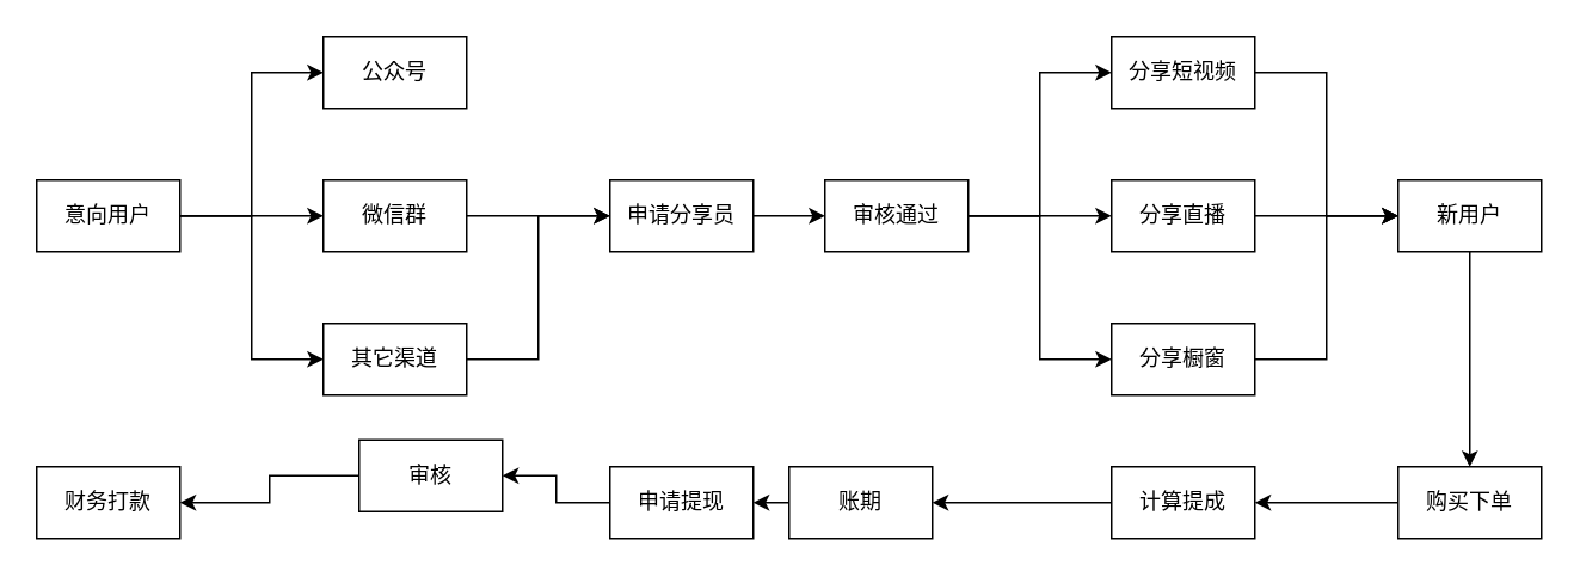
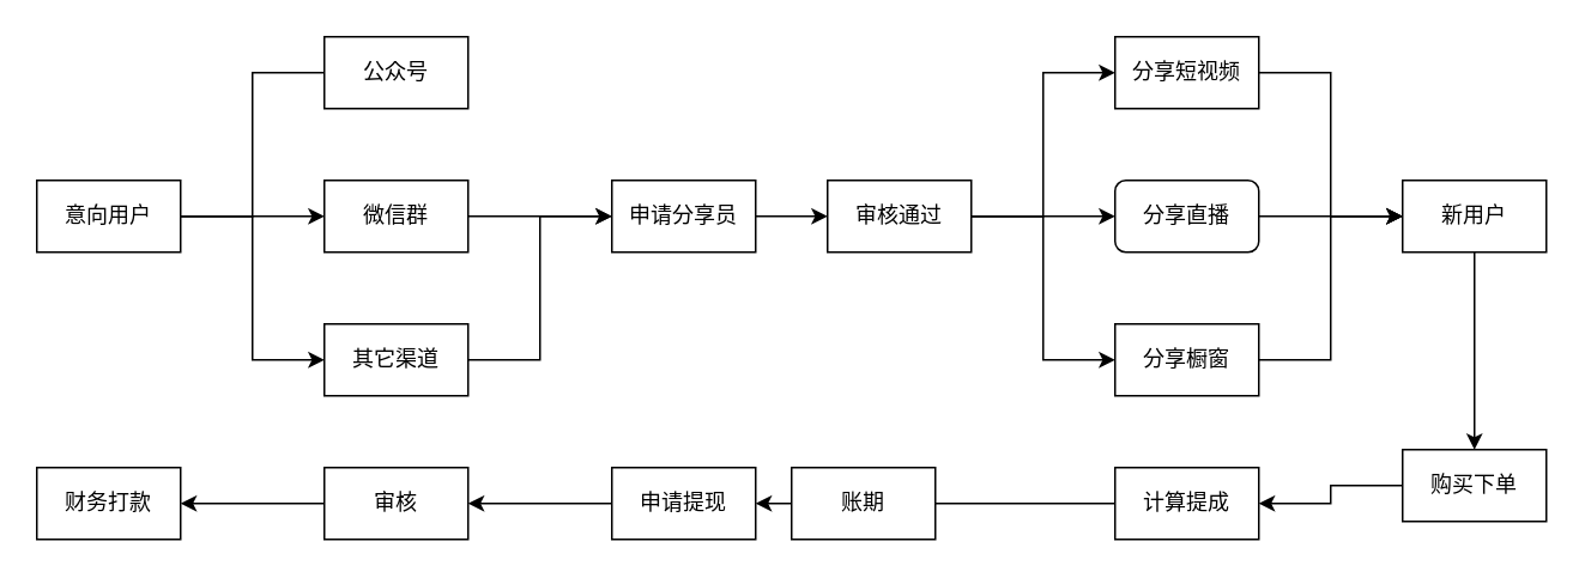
- <mxCell id="21" style="edgeStyle=orthogonalEdgeStyle;rounded=0;orthogonalLoop=1;jettySize=auto;html=1;exitX=1;exitY=0.5;exitDx=0;exitDy=0;entryX=0;entryY=0.5;entryDx=0;entryDy=0;" edge="1" parent="1" source="24" target="2"><mxGeometry relative="1" as="geometry" /></mxCell>
+ <mxCell id="21" style="edgeStyle=orthogonalEdgeStyle;rounded=0;orthogonalLoop=1;jettySize=auto;html=1;exitX=1;exitY=0.5;exitDx=0;exitDy=0;entryX=0;entryY=0.5;entryDx=0;entryDy=0;endArrow=none;" edge="1" parent="1" source="24" target="2"><mxGeometry relative="1" as="geometry" /></mxCell>
- <mxCell id="14" value="分享直播" style="rounded=0;whiteSpace=wrap;html=1;" vertex="1" parent="1"><mxGeometry x="620" y="100" width="80" height="40" as="geometry" /></mxCell>
+ <mxCell id="14" value="分享直播" style="whiteSpace=wrap;html=1;rounded=1;" vertex="1" parent="1"><mxGeometry x="620" y="100" width="80" height="40" as="geometry" /></mxCell>
- <mxCell id="34" value="审核" style="rounded=0;whiteSpace=wrap;html=1;" vertex="1" parent="1"><mxGeometry x="200" y="245" width="80" height="40" as="geometry" /></mxCell>
+ <mxCell id="34" value="审核" style="rounded=0;whiteSpace=wrap;html=1;" vertex="1" parent="1"><mxGeometry x="180" y="260" width="80" height="40" as="geometry" /></mxCell>
- <mxCell id="27" style="edgeStyle=orthogonalEdgeStyle;rounded=0;orthogonalLoop=1;jettySize=auto;html=1;exitX=0;exitY=0.5;exitDx=0;exitDy=0;" edge="1" parent="1" source="28" target="30"><mxGeometry relative="1" as="geometry" /></mxCell>
+ <mxCell id="27" style="edgeStyle=orthogonalEdgeStyle;rounded=0;orthogonalLoop=1;jettySize=auto;html=1;exitX=0;exitY=0.5;exitDx=0;exitDy=0;endArrow=none;" edge="1" parent="1" source="28" target="30"><mxGeometry relative="1" as="geometry" /></mxCell>
- <mxCell id="26" value="购买下单" style="rounded=0;whiteSpace=wrap;html=1;" vertex="1" parent="1"><mxGeometry x="780" y="260" width="80" height="40" as="geometry" /></mxCell>
+ <mxCell id="26" value="购买下单" style="rounded=0;whiteSpace=wrap;html=1;" vertex="1" parent="1"><mxGeometry x="780" y="250" width="80" height="40" as="geometry" /></mxCell>
